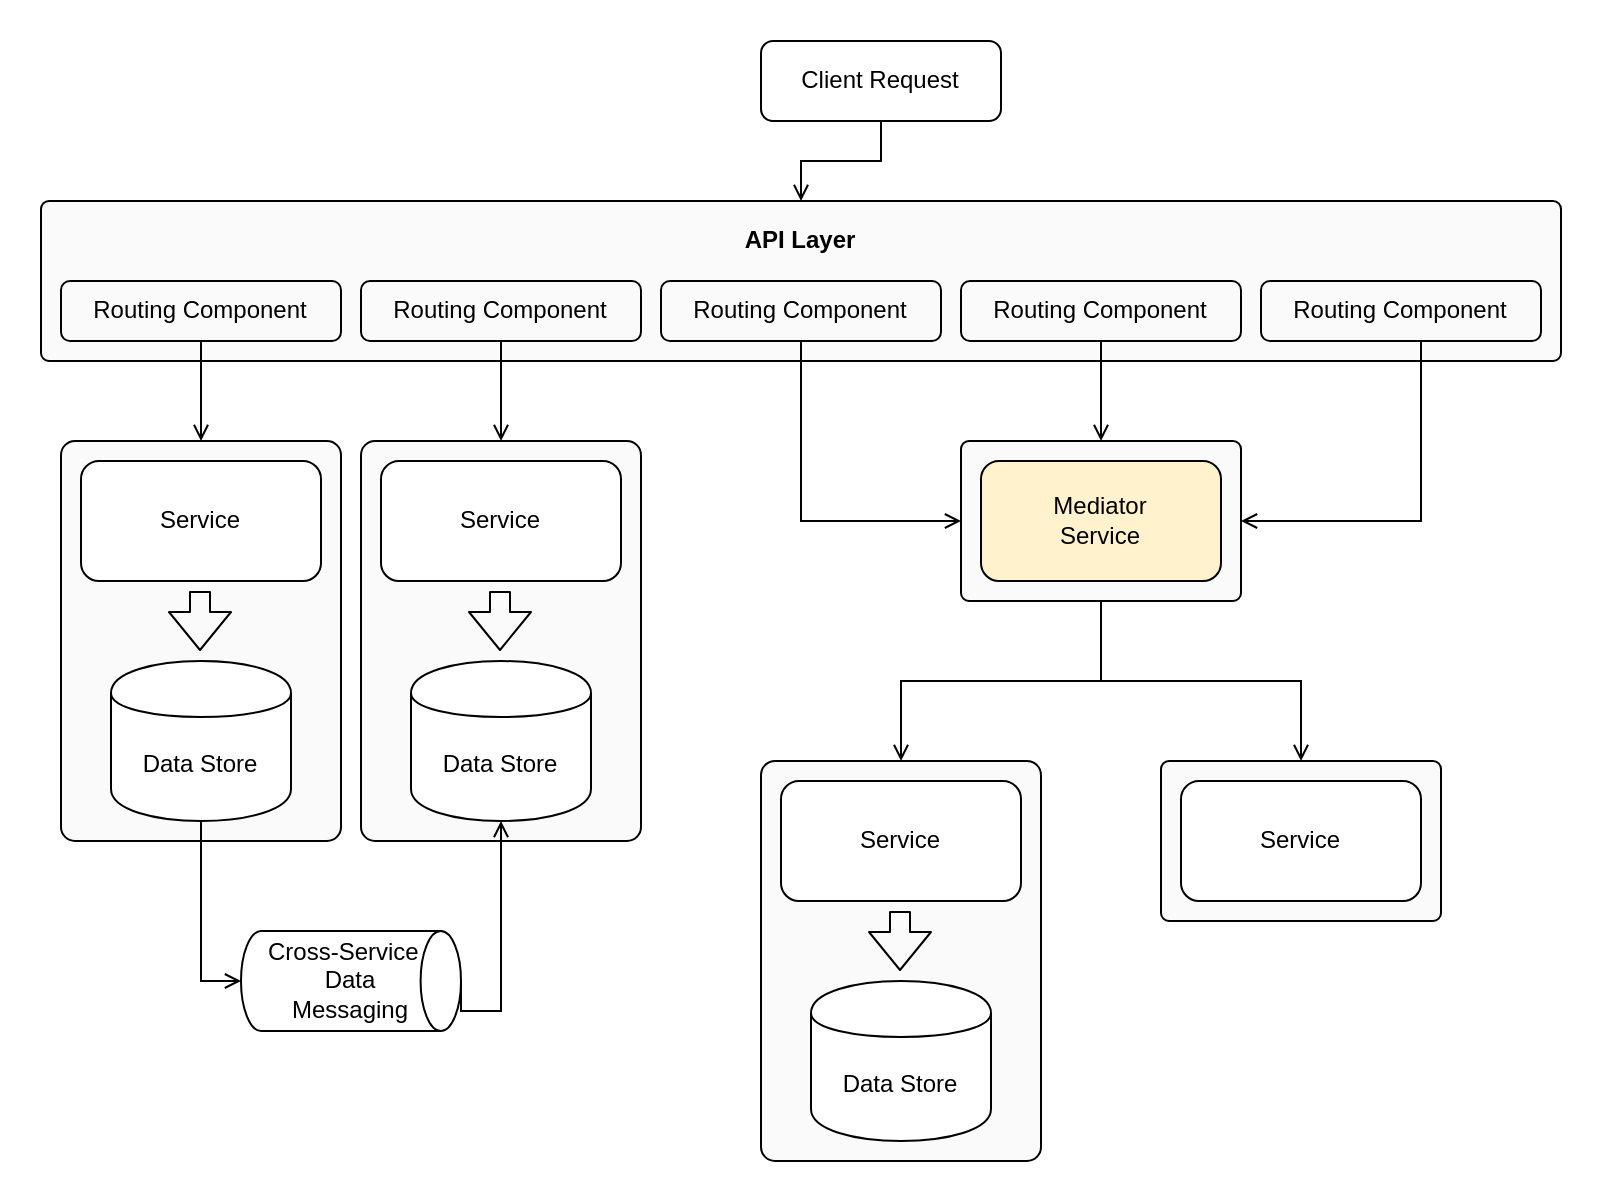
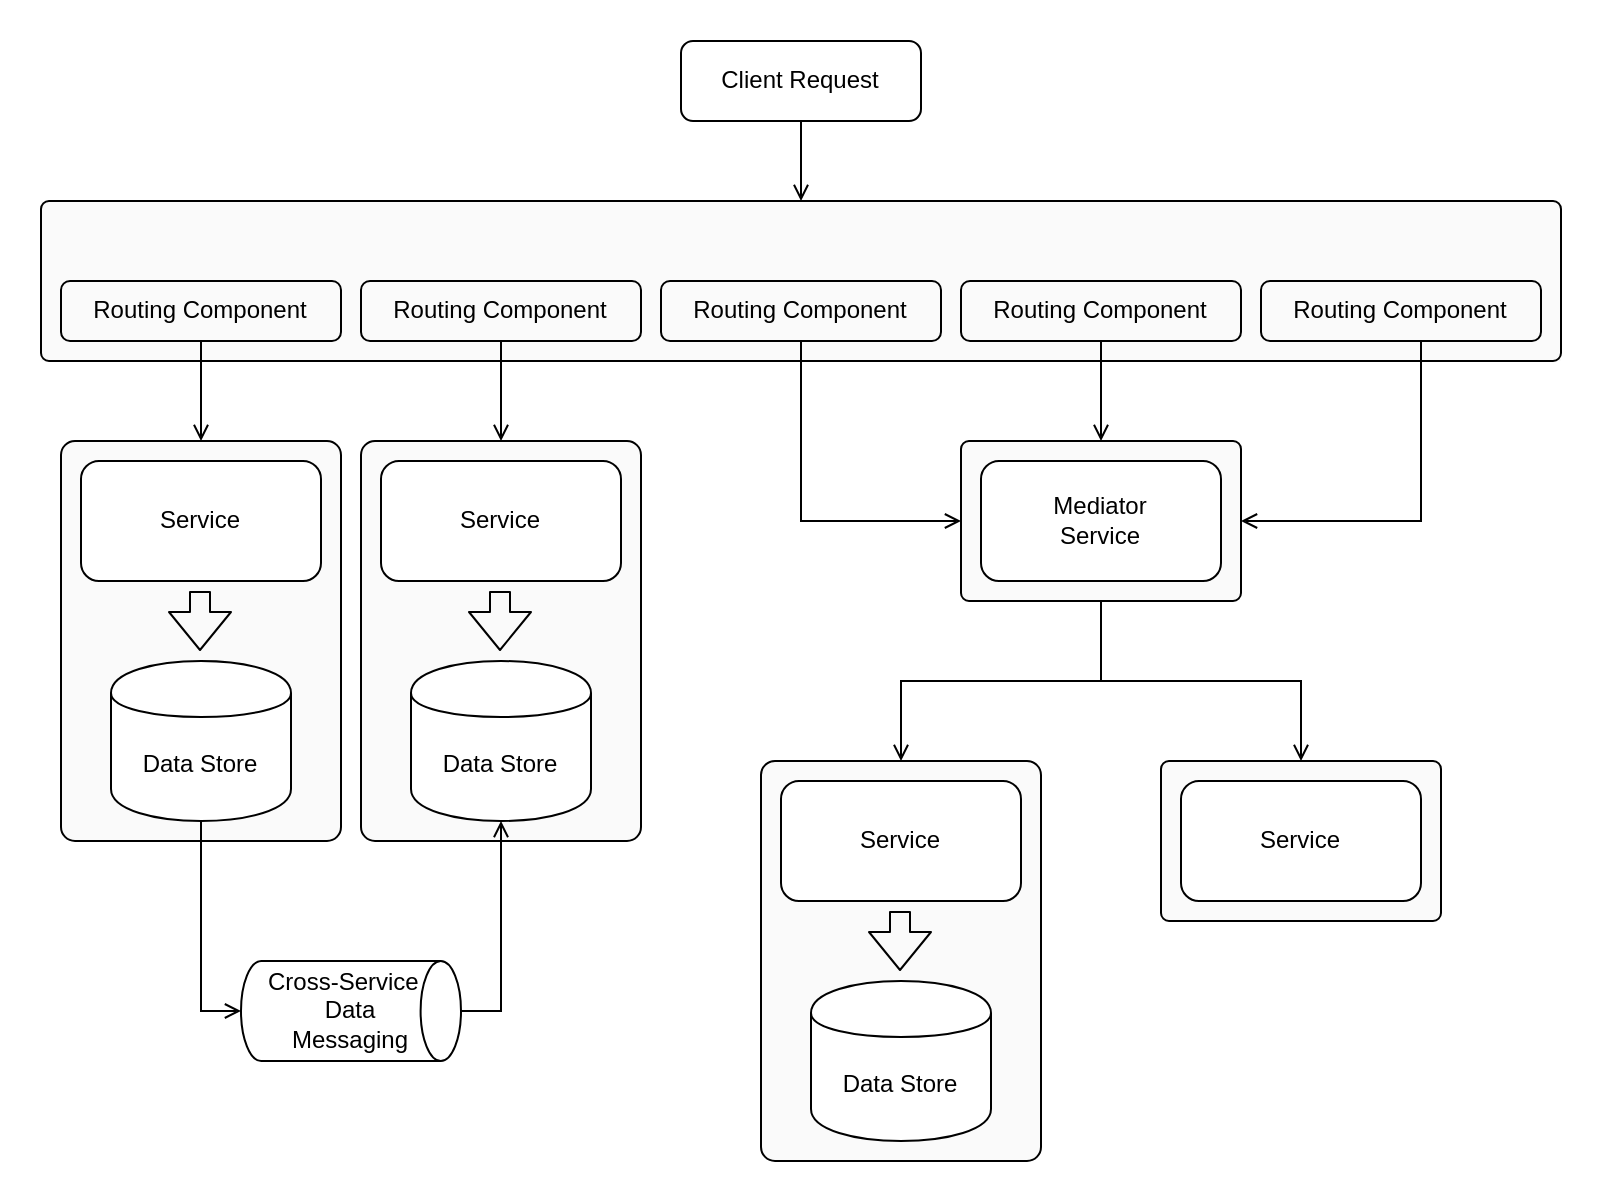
- <mxCell id="3" value="Client Request" style="rounded=1;whiteSpace=wrap;html=1;fillColor=none;" vertex="1" parent="1"><mxGeometry x="380" y="20" width="120" height="40" as="geometry" /></mxCell>
+ <mxCell id="3" value="Client Request" style="rounded=1;whiteSpace=wrap;html=1;fillColor=none;" vertex="1" parent="1"><mxGeometry x="340" y="20" width="120" height="40" as="geometry" /></mxCell>
- <mxCell id="6" value="API Layer" style="text;html=1;strokeColor=none;fillColor=none;align=center;verticalAlign=middle;whiteSpace=wrap;rounded=0;fontStyle=1" vertex="1" parent="4"><mxGeometry x="320" y="10" width="120" height="20" as="geometry" /></mxCell>
- <mxCell id="38" value="Mediator&lt;br&gt;Service" style="rounded=1;whiteSpace=wrap;html=1;fillColor=#fff2cc;" vertex="1" parent="36"><mxGeometry x="10" y="10" width="120" height="60" as="geometry" /></mxCell>
+ <mxCell id="38" value="Mediator&lt;br&gt;Service" style="rounded=1;whiteSpace=wrap;html=1;fillColor=#FFFFFF;" vertex="1" parent="36"><mxGeometry x="10" y="10" width="120" height="60" as="geometry" /></mxCell>
- <mxCell id="31" value="Cross-Service&amp;nbsp;&amp;nbsp;&lt;br&gt;Data &lt;br&gt;Messaging" style="strokeWidth=1;html=1;shape=mxgraph.flowchart.direct_data;whiteSpace=wrap;fillColor=none;" vertex="1" parent="1"><mxGeometry x="120" y="465" width="110" height="50" as="geometry" /></mxCell>
+ <mxCell id="31" value="Cross-Service&amp;nbsp;&amp;nbsp;&lt;br&gt;Data &lt;br&gt;Messaging" style="strokeWidth=1;html=1;shape=mxgraph.flowchart.direct_data;whiteSpace=wrap;fillColor=none;" vertex="1" parent="1"><mxGeometry x="120" y="480" width="110" height="50" as="geometry" /></mxCell>
